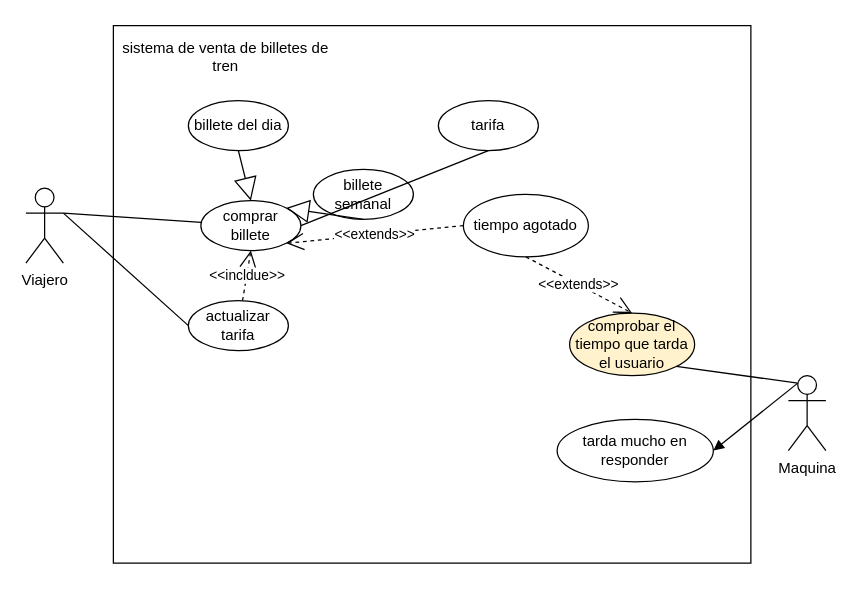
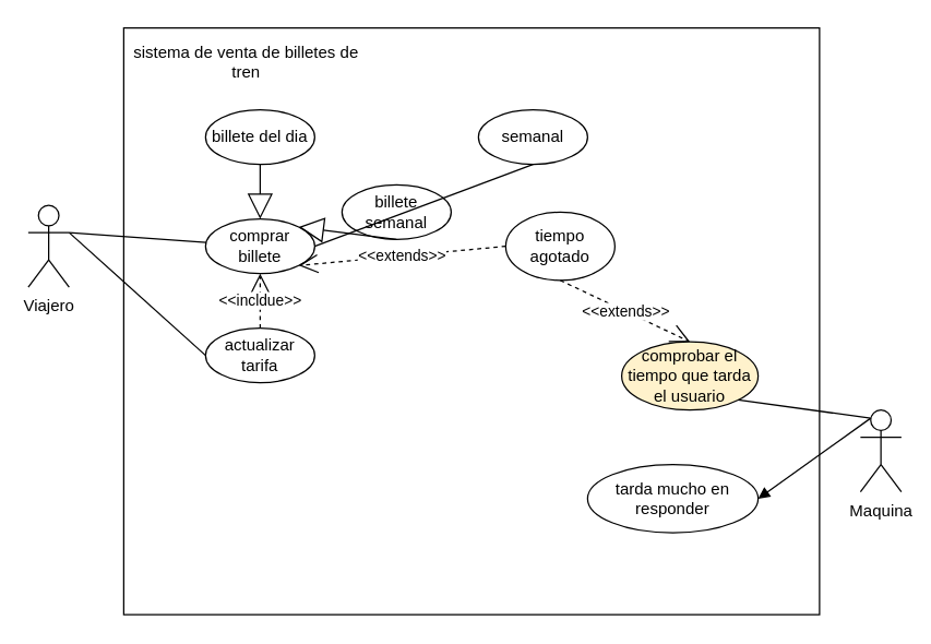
- <mxCell id="8" value="tarifa" style="ellipse;whiteSpace=wrap;html=1;" parent="1" vertex="1"><mxGeometry x="350" y="80" width="80" height="40" as="geometry" /></mxCell>
+ <mxCell id="8" value="semanal" style="ellipse;whiteSpace=wrap;html=1;" parent="1" vertex="1"><mxGeometry x="350" y="80" width="80" height="40" as="geometry" /></mxCell>
- <mxCell id="5" value="comprar billete" style="ellipse;whiteSpace=wrap;html=1;" parent="1" vertex="1"><mxGeometry x="160" y="160" width="80" height="40" as="geometry" /></mxCell>
+ <mxCell id="5" value="comprar billete" style="ellipse;whiteSpace=wrap;html=1;" parent="1" vertex="1"><mxGeometry x="150" y="160" width="80" height="40" as="geometry" /></mxCell>
- <mxCell id="18" value="tiempo agotado" style="ellipse;whiteSpace=wrap;html=1;" vertex="1" parent="1"><mxGeometry x="370" y="155" width="100" height="50" as="geometry" /></mxCell>
+ <mxCell id="18" value="tiempo agotado" style="ellipse;whiteSpace=wrap;html=1;" vertex="1" parent="1"><mxGeometry x="370" y="155" width="80" height="50" as="geometry" /></mxCell>
- <mxCell id="21" value="tarda mucho en responder" style="ellipse;whiteSpace=wrap;html=1;" vertex="1" parent="1"><mxGeometry x="445" y="335" width="125" height="50" as="geometry" /></mxCell>
+ <mxCell id="21" value="tarda mucho en responder" style="ellipse;whiteSpace=wrap;html=1;" vertex="1" parent="1"><mxGeometry x="430" y="340" width="125" height="50" as="geometry" /></mxCell>
